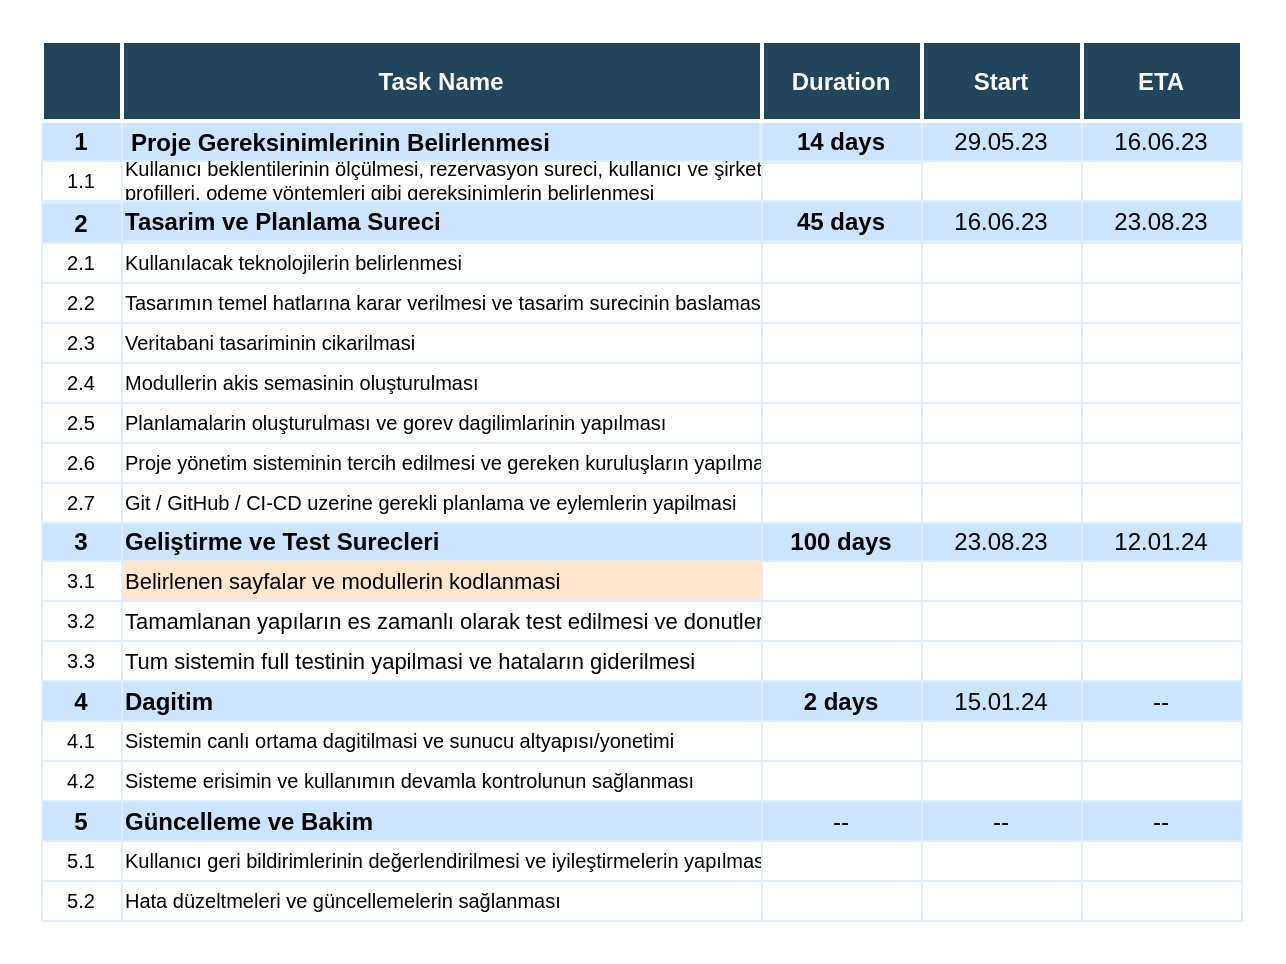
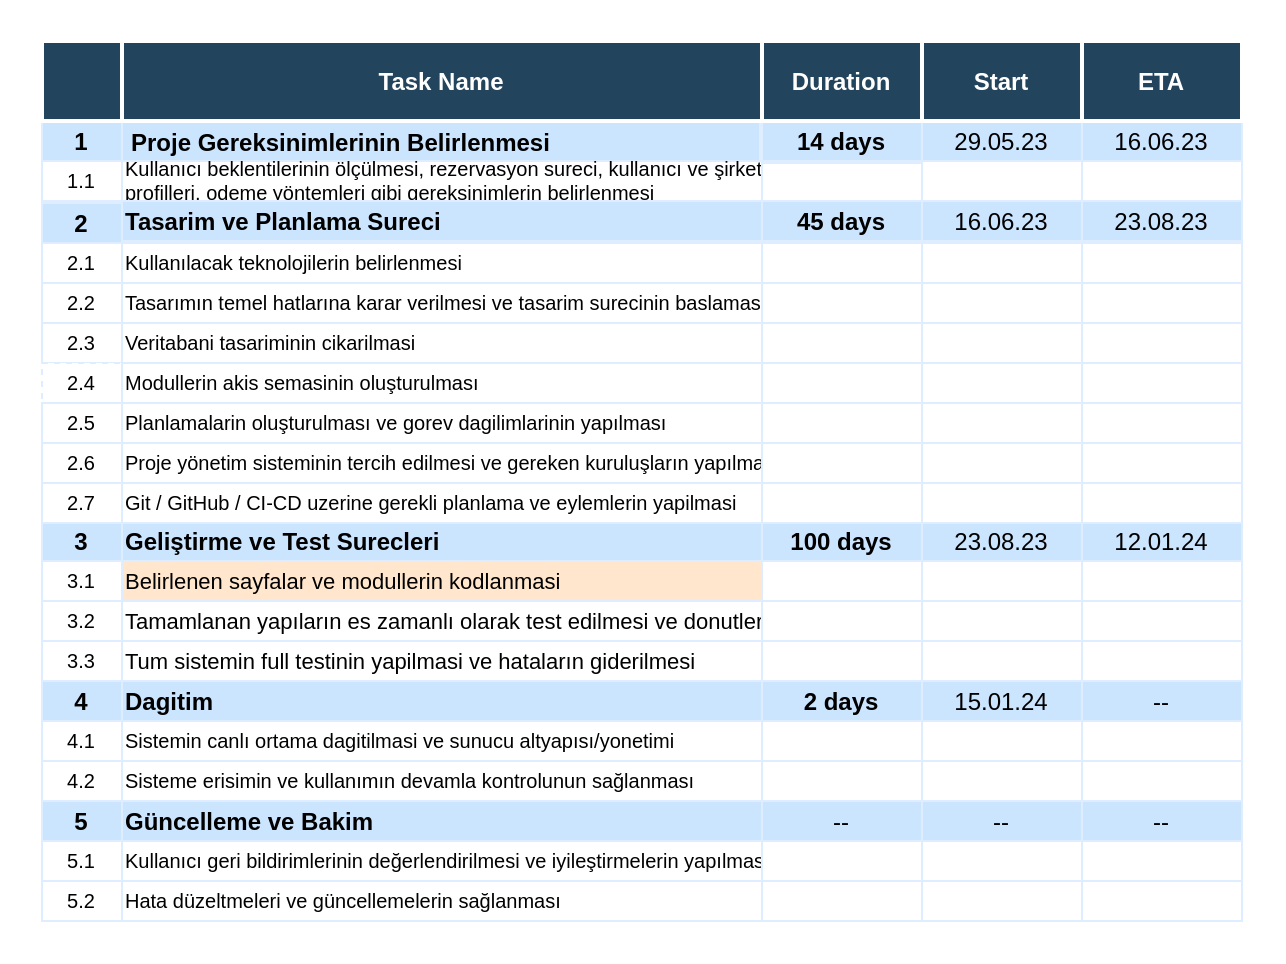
- <mxCell id="32" value="2.4" style="strokeColor=#DEEDFF;fontSize=10;" parent="1" vertex="1"><mxGeometry x="20.5" y="181" width="40" height="20" as="geometry" /></mxCell>
+ <mxCell id="32" value="2.4" style="strokeColor=#DEEDFF;fontSize=10;dashed=1;" parent="1" vertex="1"><mxGeometry x="20.5" y="181" width="40" height="20" as="geometry" /></mxCell>
